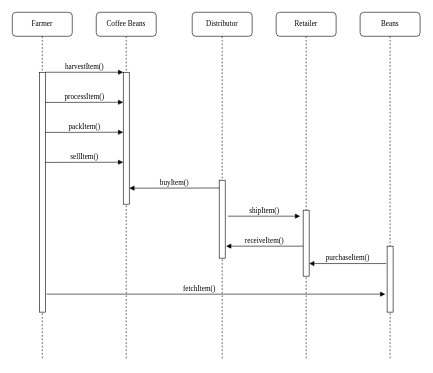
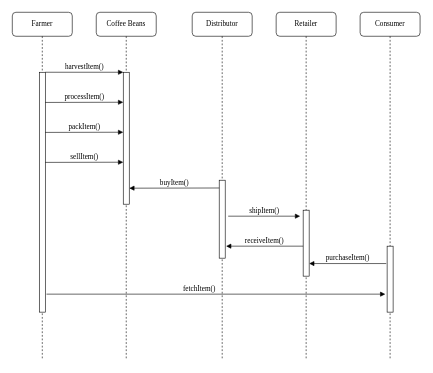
- <mxCell id="7" value="Beans" style="shape=umlLifeline;perimeter=lifelinePerimeter;whiteSpace=wrap;html=1;container=1;collapsible=0;recursiveResize=0;outlineConnect=0;rounded=1;shadow=0;comic=0;labelBackgroundColor=none;strokeWidth=1;fontFamily=Verdana;fontSize=12;align=center;" parent="1" vertex="1"><mxGeometry x="600" y="20" width="100" height="580" as="geometry" /></mxCell>
+ <mxCell id="7" value="Consumer" style="shape=umlLifeline;perimeter=lifelinePerimeter;whiteSpace=wrap;html=1;container=1;collapsible=0;recursiveResize=0;outlineConnect=0;rounded=1;shadow=0;comic=0;labelBackgroundColor=none;strokeWidth=1;fontFamily=Verdana;fontSize=12;align=center;" parent="1" vertex="1"><mxGeometry x="600" y="20" width="100" height="580" as="geometry" /></mxCell>
